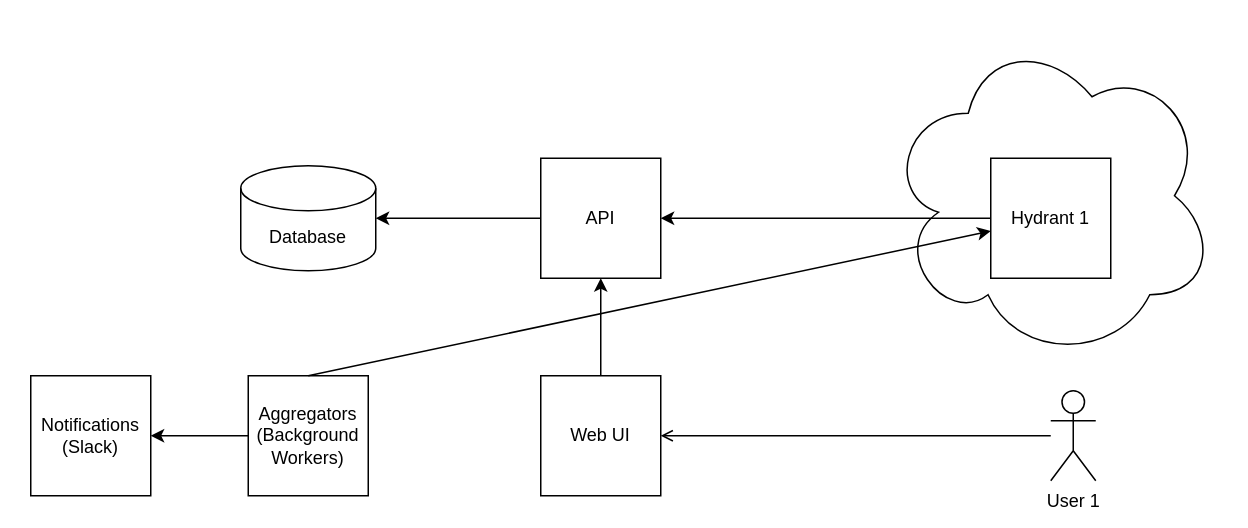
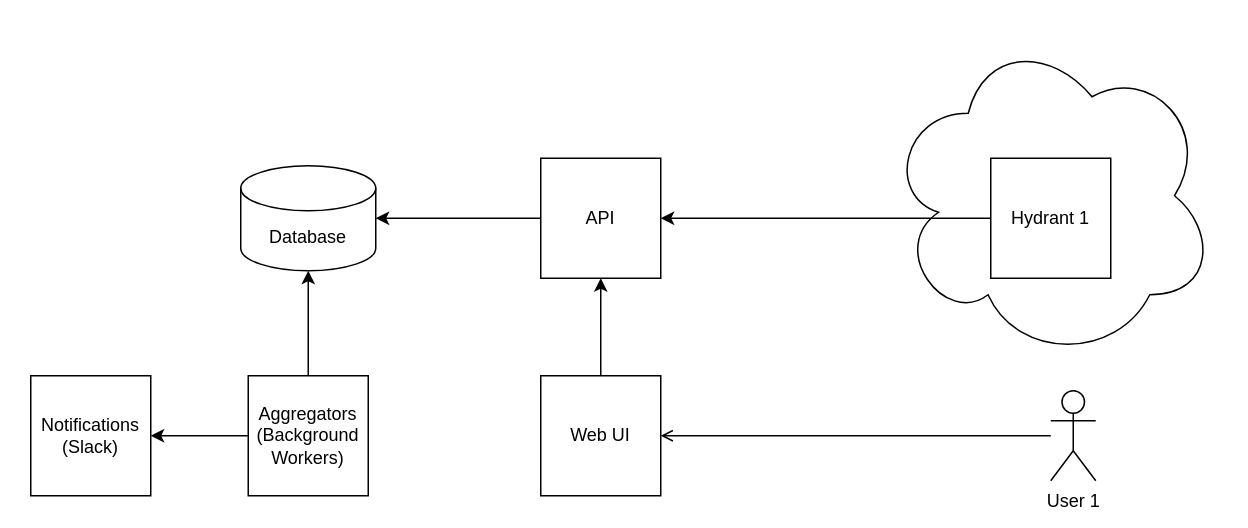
- <mxCell id="14" value="" style="endArrow=classic;html=1;rounded=0;exitX=0.5;exitY=0;exitDx=0;exitDy=0;startArrow=none;startFill=0;" parent="1" source="5" target="7" edge="1"><mxGeometry width="50" height="50" relative="1" as="geometry"><mxPoint x="390" y="370" as="sourcePoint" /><mxPoint x="440" y="320" as="targetPoint" /></mxGeometry></mxCell>
+ <mxCell id="14" value="" style="endArrow=classic;html=1;rounded=0;exitX=0.5;exitY=0;exitDx=0;exitDy=0;entryX=0.5;entryY=1;entryDx=0;entryDy=0;entryPerimeter=0;startArrow=none;startFill=0;" parent="1" source="5" target="2" edge="1"><mxGeometry width="50" height="50" relative="1" as="geometry"><mxPoint x="390" y="370" as="sourcePoint" /><mxPoint x="440" y="320" as="targetPoint" /></mxGeometry></mxCell>
